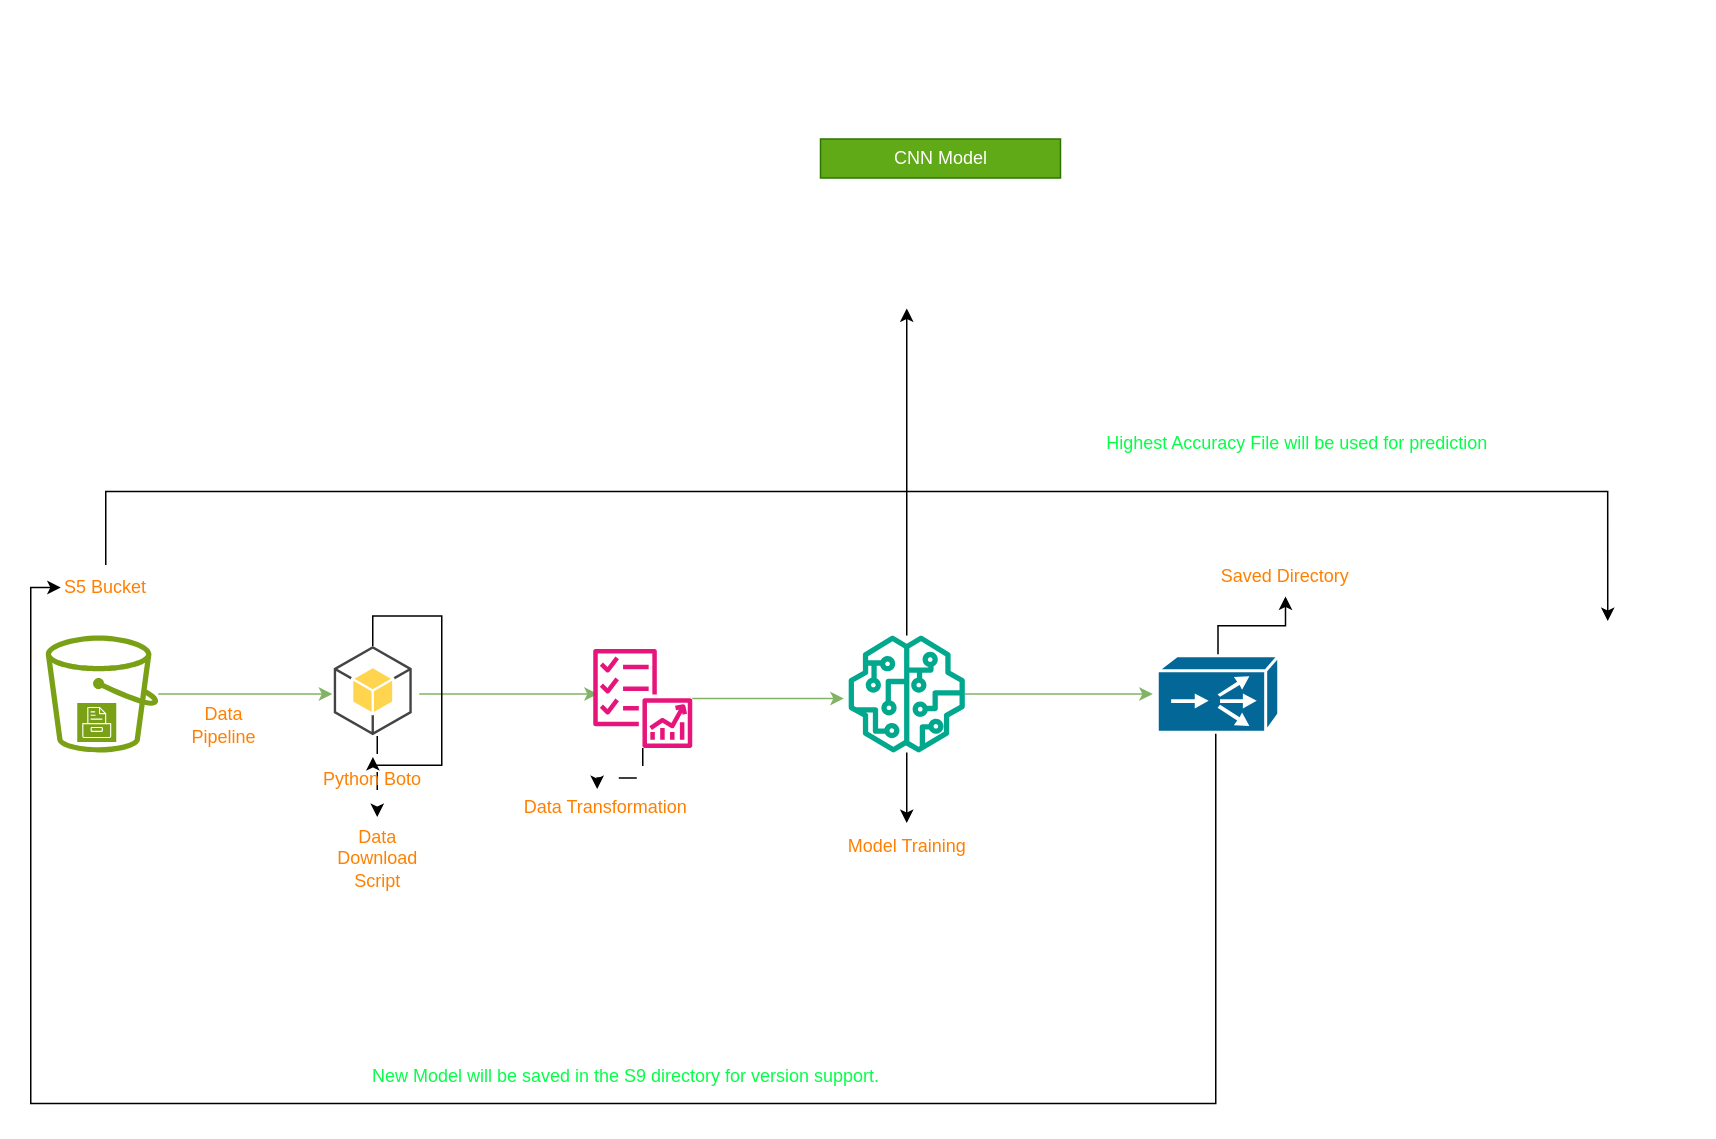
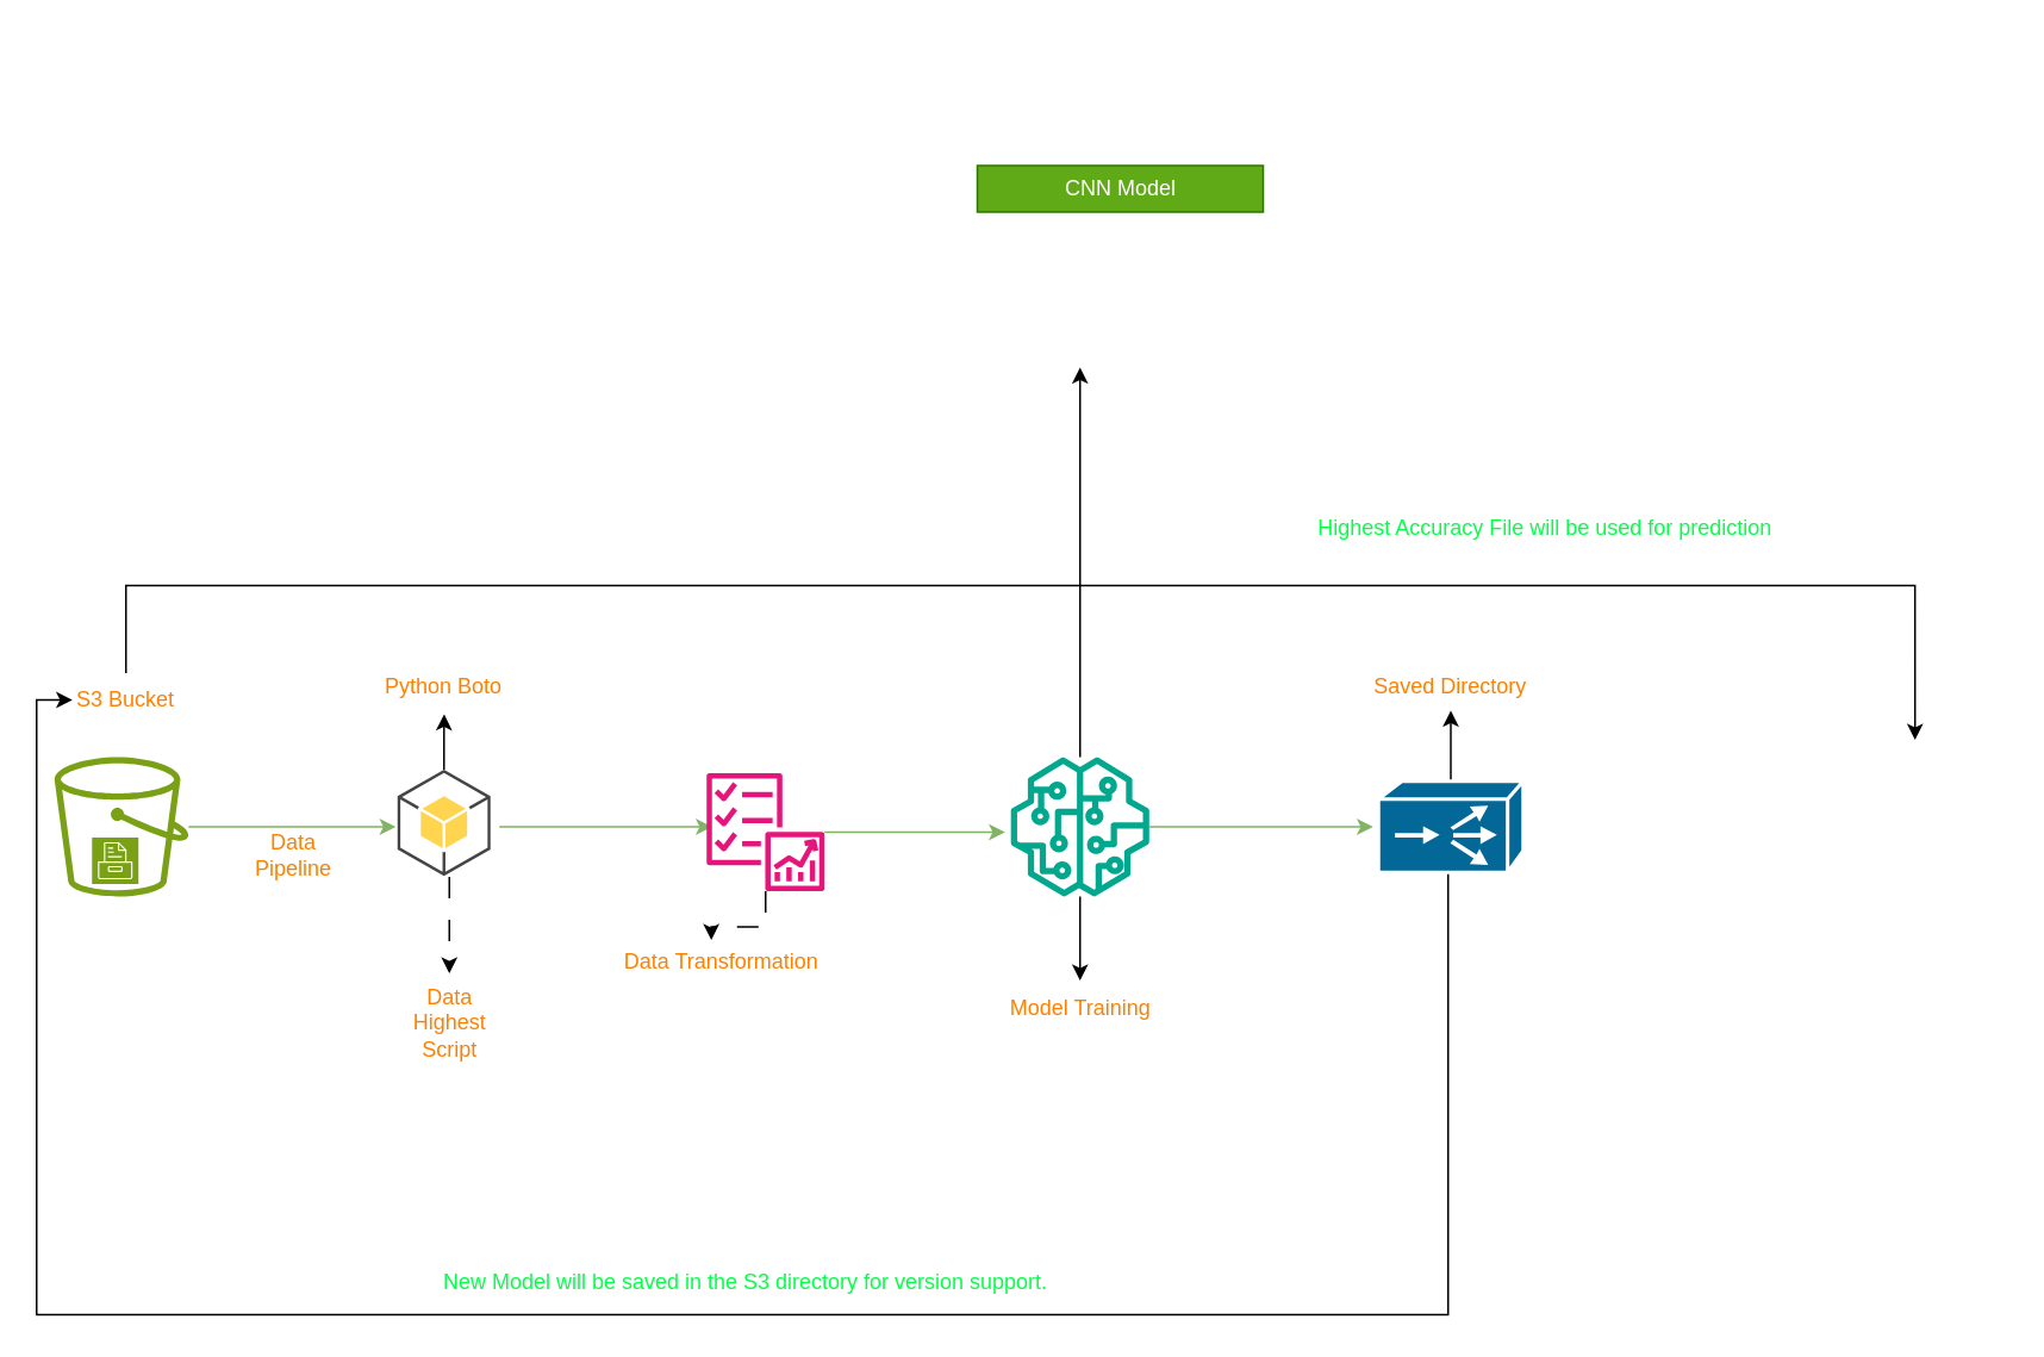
- <mxCell id="28" value="&lt;font style=&quot;--darkreader-inline-color: #ff8d1a;&quot; data-darkreader-inline-color=&quot;&quot; color=&quot;#ff8000&quot;&gt;Saved Directory&lt;/font&gt;" style="text;html=1;align=center;verticalAlign=middle;whiteSpace=wrap;rounded=0;" vertex="1" parent="1"><mxGeometry x="799" y="371" width="115" height="26" as="geometry" /></mxCell>
+ <mxCell id="28" value="&lt;font style=&quot;--darkreader-inline-color: #ff8d1a;&quot; data-darkreader-inline-color=&quot;&quot; color=&quot;#ff8000&quot;&gt;Saved Directory&lt;/font&gt;" style="text;html=1;align=center;verticalAlign=middle;whiteSpace=wrap;rounded=0;" vertex="1" parent="1"><mxGeometry x="754" y="371" width="115" height="26" as="geometry" /></mxCell>
- <mxCell id="4" value="&lt;font style=&quot;--darkreader-inline-color: #ff8d1a;&quot; data-darkreader-inline-color=&quot;&quot; color=&quot;#ff8000&quot;&gt;S5 Bucket&lt;/font&gt;" style="text;html=1;align=center;verticalAlign=middle;whiteSpace=wrap;rounded=0;" vertex="1" parent="1"><mxGeometry x="40" y="376" width="60" height="30" as="geometry" /></mxCell>
+ <mxCell id="4" value="&lt;font style=&quot;--darkreader-inline-color: #ff8d1a;&quot; data-darkreader-inline-color=&quot;&quot; color=&quot;#ff8000&quot;&gt;S3 Bucket&lt;/font&gt;" style="text;html=1;align=center;verticalAlign=middle;whiteSpace=wrap;rounded=0;" vertex="1" parent="1"><mxGeometry x="40" y="376" width="60" height="30" as="geometry" /></mxCell>
- <mxCell id="5" value="&lt;font color=&quot;#ff8000&quot;&gt;Data Pipeline&lt;/font&gt;" style="text;html=1;align=center;verticalAlign=middle;whiteSpace=wrap;rounded=0;" vertex="1" parent="1"><mxGeometry x="119" y="468" width="60" height="30" as="geometry" /></mxCell>
+ <mxCell id="5" value="&lt;font color=&quot;#ff8000&quot;&gt;Data Pipeline&lt;/font&gt;" style="text;html=1;align=center;verticalAlign=middle;whiteSpace=wrap;rounded=0;" vertex="1" parent="1"><mxGeometry x="134" y="463" width="60" height="30" as="geometry" /></mxCell>
- <mxCell id="16" value="&lt;font style=&quot;--darkreader-inline-color: #ff8d1a;&quot; data-darkreader-inline-color=&quot;&quot; color=&quot;#ff8000&quot;&gt;Python Boto&lt;/font&gt;" style="text;html=1;align=center;verticalAlign=middle;whiteSpace=wrap;rounded=0;" vertex="1" parent="1"><mxGeometry x="205.25" y="504" width="85.5" height="30" as="geometry" /></mxCell>
+ <mxCell id="16" value="&lt;font style=&quot;--darkreader-inline-color: #ff8d1a;&quot; data-darkreader-inline-color=&quot;&quot; color=&quot;#ff8000&quot;&gt;Python Boto&lt;/font&gt;" style="text;html=1;align=center;verticalAlign=middle;whiteSpace=wrap;rounded=0;" vertex="1" parent="1"><mxGeometry x="205.25" y="369" width="85.5" height="30" as="geometry" /></mxCell>
- <mxCell id="10" value="&lt;font style=&quot;--darkreader-inline-color: #ff8d1a;&quot; data-darkreader-inline-color=&quot;&quot; color=&quot;#ff8000&quot;&gt;Data Download Script&lt;/font&gt;" style="text;html=1;align=center;verticalAlign=middle;whiteSpace=wrap;rounded=0;" vertex="1" parent="1"><mxGeometry x="216.5" y="551" width="69" height="41" as="geometry" /></mxCell>
+ <mxCell id="10" value="&lt;font style=&quot;--darkreader-inline-color: #ff8d1a;&quot; data-darkreader-inline-color=&quot;&quot; color=&quot;#ff8000&quot;&gt;Data Highest Script&lt;/font&gt;" style="text;html=1;align=center;verticalAlign=middle;whiteSpace=wrap;rounded=0;" vertex="1" parent="1"><mxGeometry x="216.5" y="551" width="69" height="41" as="geometry" /></mxCell>
- <mxCell id="27" value="&lt;font data-darkreader-inline-color=&quot;&quot; style=&quot;--darkreader-inline-color: #ff8d1a;&quot;&gt;New Model will be saved in the S9 directory for version support.&lt;/font&gt;" style="text;html=1;align=center;verticalAlign=middle;whiteSpace=wrap;rounded=0;fontColor=#05FF48;" vertex="1" parent="1"><mxGeometry x="189" y="696" width="456" height="41" as="geometry" /></mxCell>
+ <mxCell id="27" value="&lt;font data-darkreader-inline-color=&quot;&quot; style=&quot;--darkreader-inline-color: #ff8d1a;&quot;&gt;New Model will be saved in the S3 directory for version support.&lt;/font&gt;" style="text;html=1;align=center;verticalAlign=middle;whiteSpace=wrap;rounded=0;fontColor=#05FF48;" vertex="1" parent="1"><mxGeometry x="189" y="696" width="456" height="41" as="geometry" /></mxCell>
